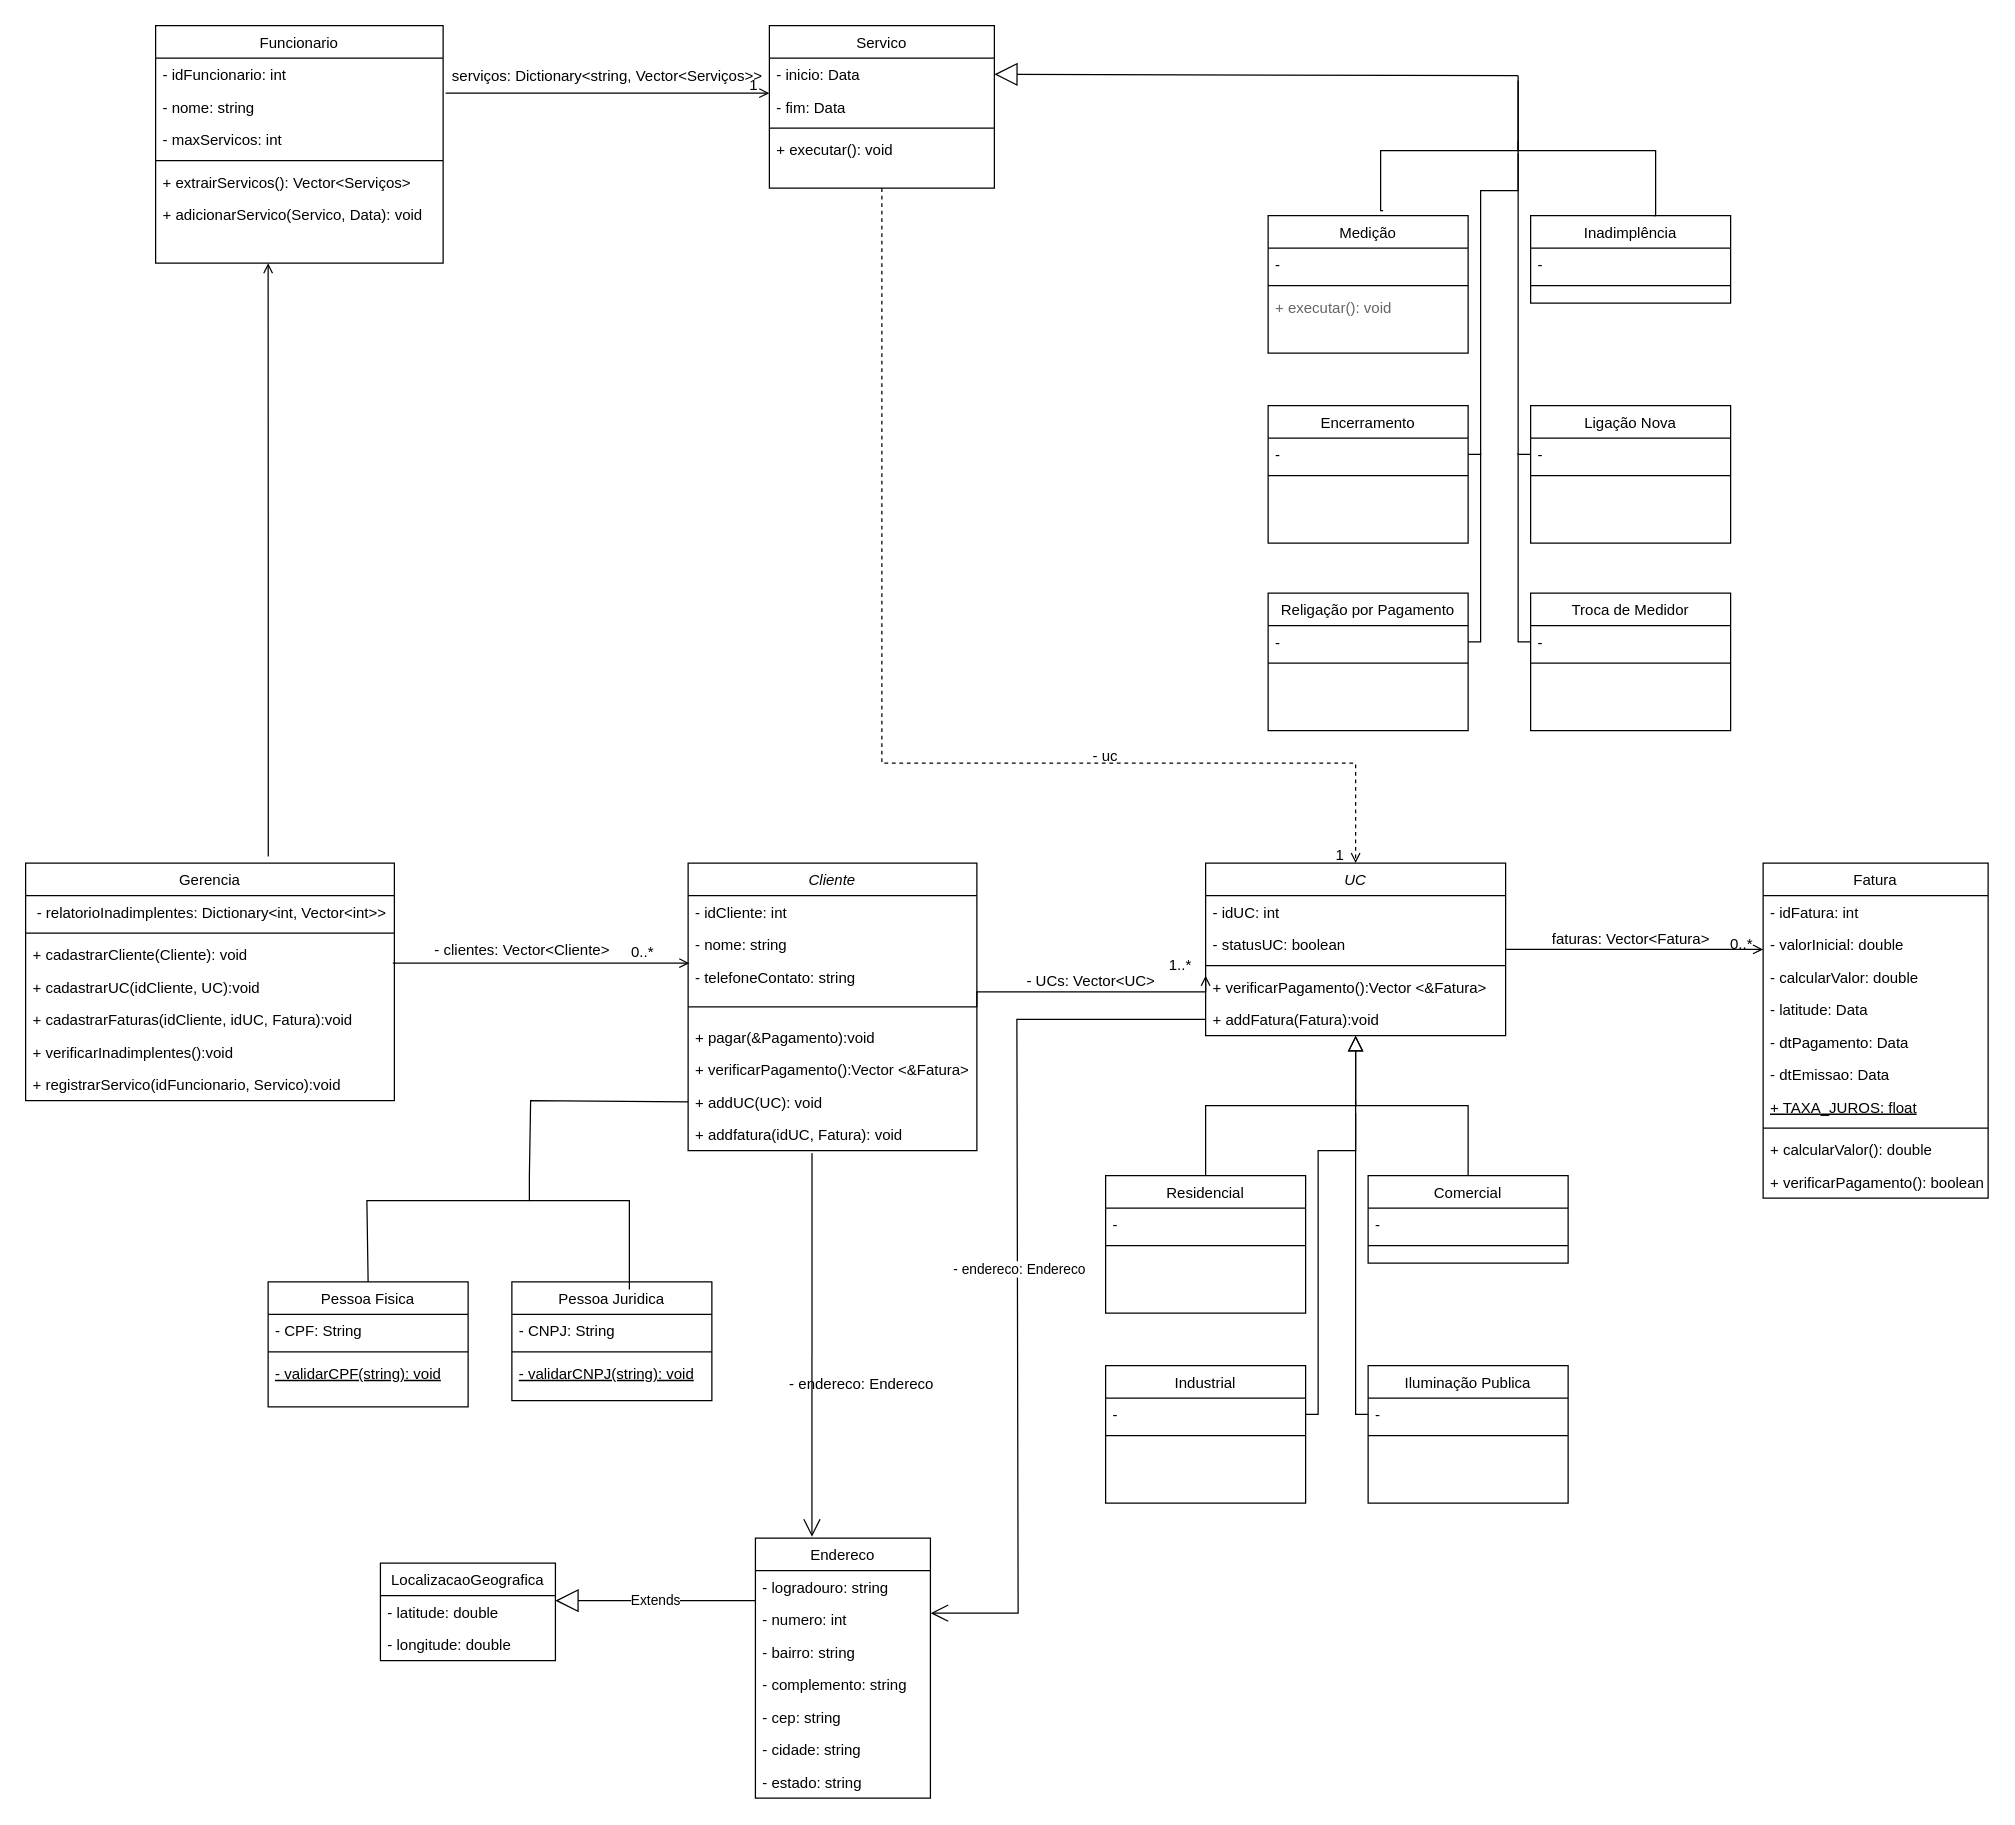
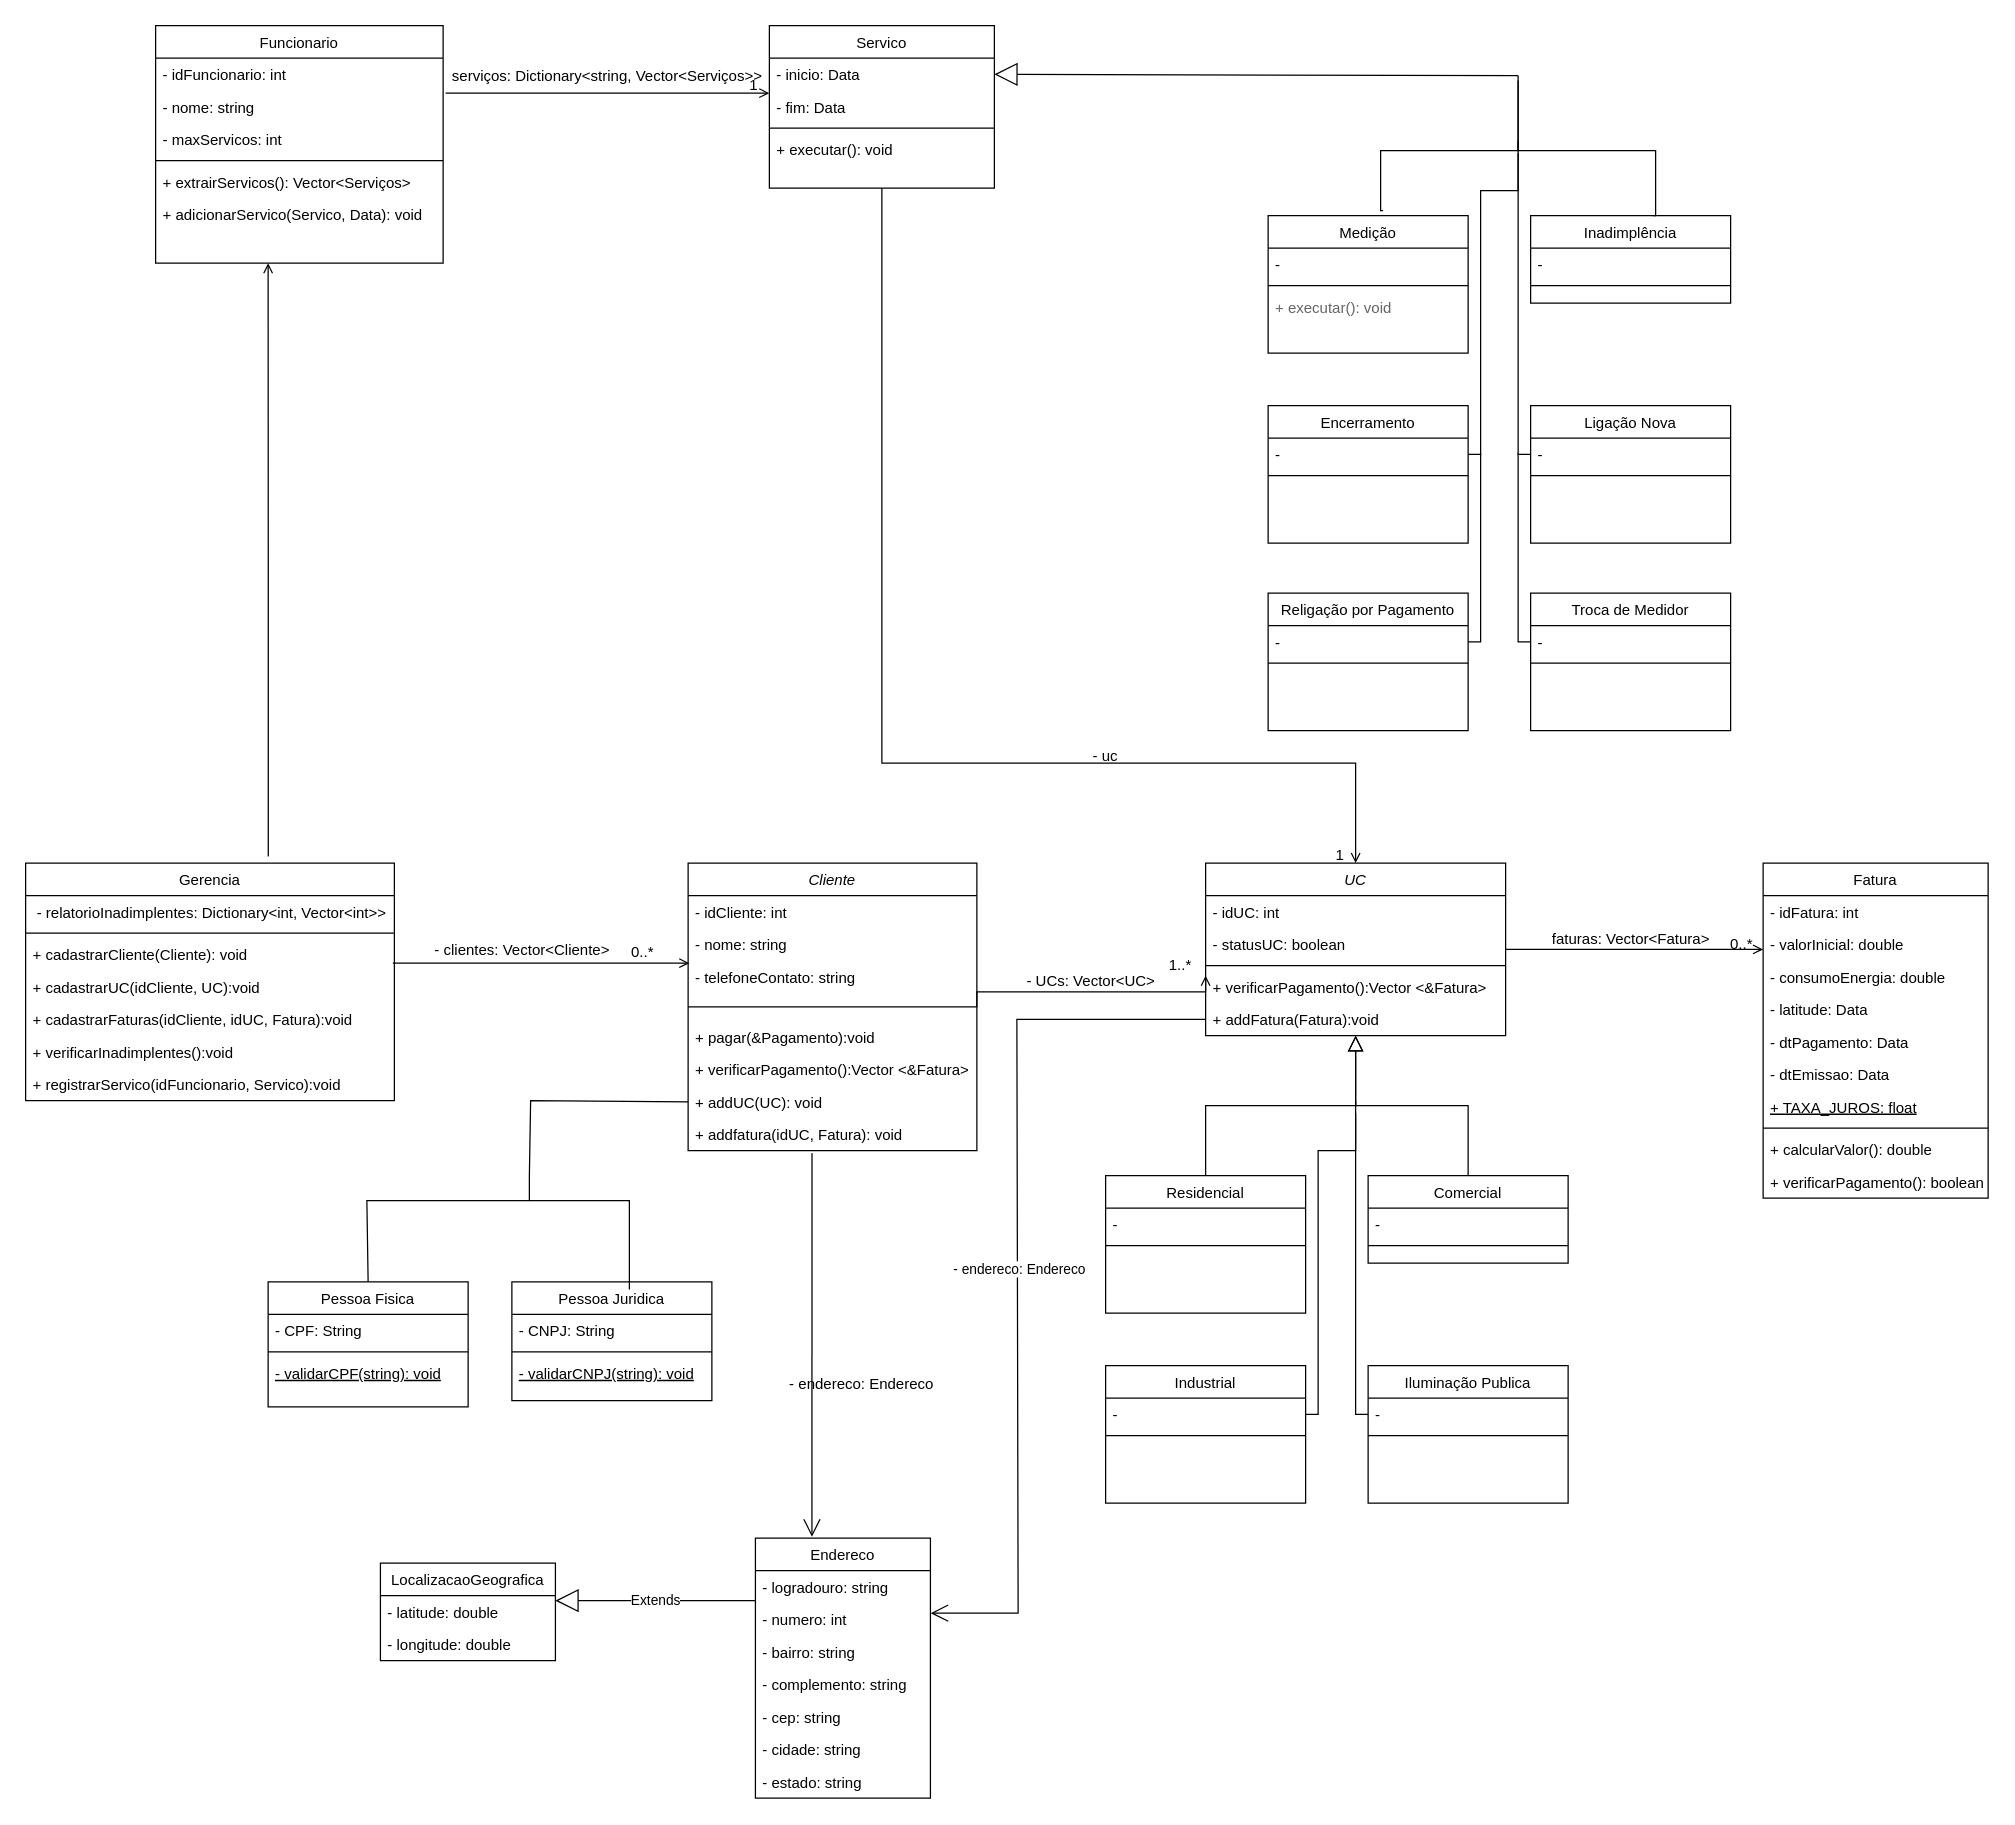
- <mxCell id="111" value="" style="endArrow=open;shadow=0;strokeWidth=1;rounded=0;endFill=1;edgeStyle=elbowEdgeStyle;elbow=vertical;exitX=0.5;exitY=1;exitDx=0;exitDy=0;entryX=0.5;entryY=0;entryDx=0;entryDy=0;dashed=1;" parent="1" source="66" target="2" edge="1"><mxGeometry x="0.5" y="41" relative="1" as="geometry"><mxPoint x="614" y="378.5" as="sourcePoint" /><mxPoint x="873" y="378.5" as="targetPoint" /><mxPoint x="-40" y="32" as="offset" /><Array as="points"><mxPoint x="894" y="610" /></Array></mxGeometry></mxCell>
+ <mxCell id="111" value="" style="endArrow=open;shadow=0;strokeWidth=1;rounded=0;endFill=1;edgeStyle=elbowEdgeStyle;elbow=vertical;exitX=0.5;exitY=1;exitDx=0;exitDy=0;entryX=0.5;entryY=0;entryDx=0;entryDy=0;" parent="1" source="66" target="2" edge="1"><mxGeometry x="0.5" y="41" relative="1" as="geometry"><mxPoint x="614" y="378.5" as="sourcePoint" /><mxPoint x="873" y="378.5" as="targetPoint" /><mxPoint x="-40" y="32" as="offset" /><Array as="points"><mxPoint x="894" y="610" /></Array></mxGeometry></mxCell>
- <mxCell id="19" value="- calcularValor: double" style="text;align=left;verticalAlign=top;spacingLeft=4;spacingRight=4;overflow=hidden;rotatable=0;points=[[0,0.5],[1,0.5]];portConstraint=eastwest;rounded=0;shadow=0;html=0;" parent="16" vertex="1"><mxGeometry y="78" width="180" height="26" as="geometry" /></mxCell>
+ <mxCell id="19" value="- consumoEnergia: double" style="text;align=left;verticalAlign=top;spacingLeft=4;spacingRight=4;overflow=hidden;rotatable=0;points=[[0,0.5],[1,0.5]];portConstraint=eastwest;rounded=0;shadow=0;html=0;" parent="16" vertex="1"><mxGeometry y="78" width="180" height="26" as="geometry" /></mxCell>
